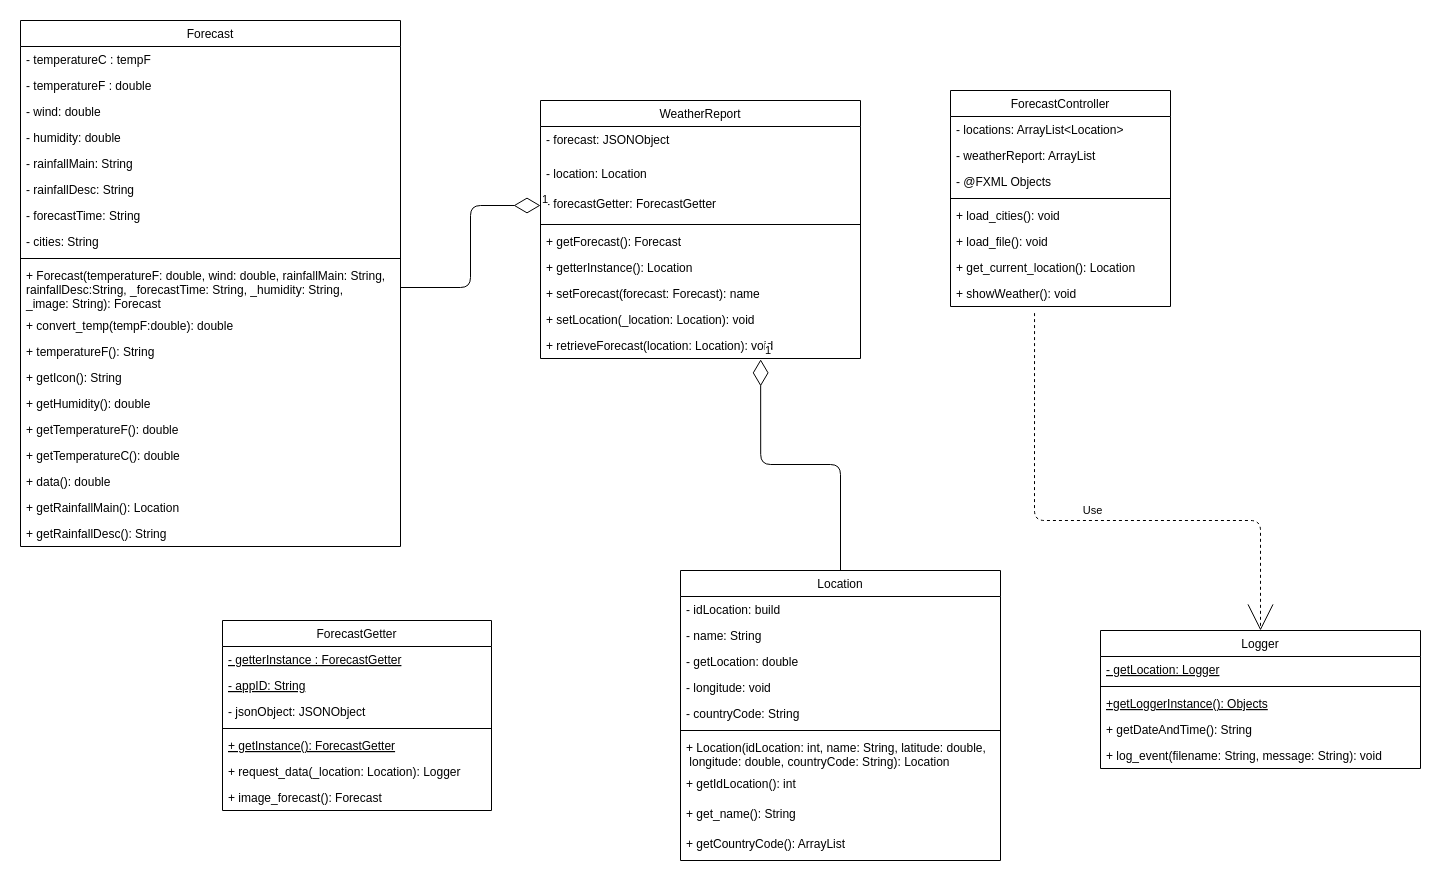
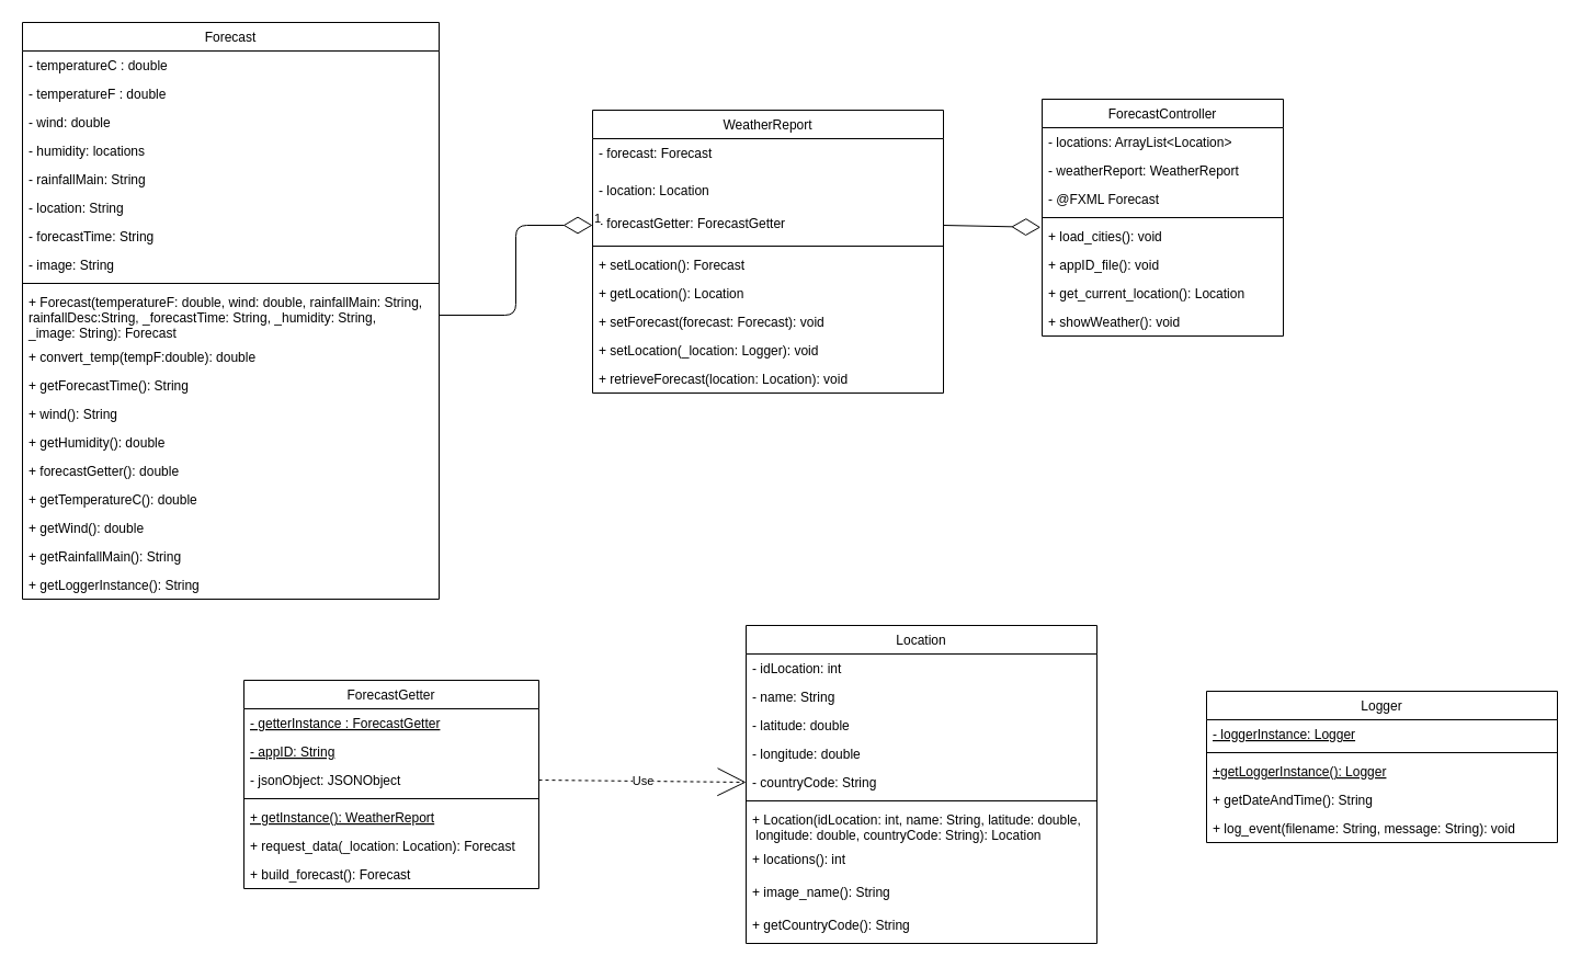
- <mxCell id="12" value="- temperatureC : tempF" style="text;strokeColor=none;fillColor=none;align=left;verticalAlign=top;spacingLeft=4;spacingRight=4;overflow=hidden;rotatable=0;points=[[0,0.5],[1,0.5]];portConstraint=eastwest;" parent="11" vertex="1"><mxGeometry y="26" width="380" height="26" as="geometry" /></mxCell>
+ <mxCell id="12" value="- temperatureC : double" style="text;strokeColor=none;fillColor=none;align=left;verticalAlign=top;spacingLeft=4;spacingRight=4;overflow=hidden;rotatable=0;points=[[0,0.5],[1,0.5]];portConstraint=eastwest;" parent="11" vertex="1"><mxGeometry y="26" width="380" height="26" as="geometry" /></mxCell>
- <mxCell id="15" value="- humidity: double" style="text;strokeColor=none;fillColor=none;align=left;verticalAlign=top;spacingLeft=4;spacingRight=4;overflow=hidden;rotatable=0;points=[[0,0.5],[1,0.5]];portConstraint=eastwest;" parent="11" vertex="1"><mxGeometry y="104" width="380" height="26" as="geometry" /></mxCell>
+ <mxCell id="15" value="- humidity: locations" style="text;strokeColor=none;fillColor=none;align=left;verticalAlign=top;spacingLeft=4;spacingRight=4;overflow=hidden;rotatable=0;points=[[0,0.5],[1,0.5]];portConstraint=eastwest;" parent="11" vertex="1"><mxGeometry y="104" width="380" height="26" as="geometry" /></mxCell>
- <mxCell id="57" value="- forecast: JSONObject" style="text;strokeColor=none;fillColor=none;align=left;verticalAlign=top;spacingLeft=4;spacingRight=4;overflow=hidden;rotatable=0;points=[[0,0.5],[1,0.5]];portConstraint=eastwest;" parent="56" vertex="1"><mxGeometry y="26" width="320" height="34" as="geometry" /></mxCell>
+ <mxCell id="57" value="- forecast: Forecast" style="text;strokeColor=none;fillColor=none;align=left;verticalAlign=top;spacingLeft=4;spacingRight=4;overflow=hidden;rotatable=0;points=[[0,0.5],[1,0.5]];portConstraint=eastwest;" parent="56" vertex="1"><mxGeometry y="26" width="320" height="34" as="geometry" /></mxCell>
- <mxCell id="4" value="- weatherReport: ArrayList" style="text;strokeColor=none;fillColor=none;align=left;verticalAlign=top;spacingLeft=4;spacingRight=4;overflow=hidden;rotatable=0;points=[[0,0.5],[1,0.5]];portConstraint=eastwest;" parent="2" vertex="1"><mxGeometry y="52" width="220" height="26" as="geometry" /></mxCell>
+ <mxCell id="4" value="- weatherReport: WeatherReport" style="text;strokeColor=none;fillColor=none;align=left;verticalAlign=top;spacingLeft=4;spacingRight=4;overflow=hidden;rotatable=0;points=[[0,0.5],[1,0.5]];portConstraint=eastwest;" parent="2" vertex="1"><mxGeometry y="52" width="220" height="26" as="geometry" /></mxCell>
- <mxCell id="5" value="- @FXML Objects" style="text;strokeColor=none;fillColor=none;align=left;verticalAlign=top;spacingLeft=4;spacingRight=4;overflow=hidden;rotatable=0;points=[[0,0.5],[1,0.5]];portConstraint=eastwest;" parent="2" vertex="1"><mxGeometry y="78" width="220" height="26" as="geometry" /></mxCell>
+ <mxCell id="5" value="- @FXML Forecast" style="text;strokeColor=none;fillColor=none;align=left;verticalAlign=top;spacingLeft=4;spacingRight=4;overflow=hidden;rotatable=0;points=[[0,0.5],[1,0.5]];portConstraint=eastwest;" parent="2" vertex="1"><mxGeometry y="78" width="220" height="26" as="geometry" /></mxCell>
- <mxCell id="17" value="- rainfallDesc: String" style="text;strokeColor=none;fillColor=none;align=left;verticalAlign=top;spacingLeft=4;spacingRight=4;overflow=hidden;rotatable=0;points=[[0,0.5],[1,0.5]];portConstraint=eastwest;" parent="11" vertex="1"><mxGeometry y="156" width="380" height="26" as="geometry" /></mxCell>
+ <mxCell id="17" value="- location: String" style="text;strokeColor=none;fillColor=none;align=left;verticalAlign=top;spacingLeft=4;spacingRight=4;overflow=hidden;rotatable=0;points=[[0,0.5],[1,0.5]];portConstraint=eastwest;" parent="11" vertex="1"><mxGeometry y="156" width="380" height="26" as="geometry" /></mxCell>
+ <mxCell id="70" value="" style="endArrow=diamondThin;endFill=0;endSize=24;html=1;exitX=1;exitY=0.5;exitDx=0;exitDy=0;entryX=-0.006;entryY=0.187;entryDx=0;entryDy=0;entryPerimeter=0;" edge="1" parent="1" source="59" target="7"><mxGeometry width="160" relative="1" as="geometry"><mxPoint x="910" y="390" as="sourcePoint" /><mxPoint x="1070" y="390" as="targetPoint" /></mxGeometry></mxCell>
- <mxCell id="19" value="- cities: String" style="text;strokeColor=none;fillColor=none;align=left;verticalAlign=top;spacingLeft=4;spacingRight=4;overflow=hidden;rotatable=0;points=[[0,0.5],[1,0.5]];portConstraint=eastwest;" parent="11" vertex="1"><mxGeometry y="208" width="380" height="26" as="geometry" /></mxCell>
+ <mxCell id="19" value="- image: String" style="text;strokeColor=none;fillColor=none;align=left;verticalAlign=top;spacingLeft=4;spacingRight=4;overflow=hidden;rotatable=0;points=[[0,0.5],[1,0.5]];portConstraint=eastwest;" parent="11" vertex="1"><mxGeometry y="208" width="380" height="26" as="geometry" /></mxCell>
- <mxCell id="61" value="+ getForecast(): Forecast" style="text;strokeColor=none;fillColor=none;align=left;verticalAlign=top;spacingLeft=4;spacingRight=4;overflow=hidden;rotatable=0;points=[[0,0.5],[1,0.5]];portConstraint=eastwest;" parent="56" vertex="1"><mxGeometry y="128" width="320" height="26" as="geometry" /></mxCell>
+ <mxCell id="61" value="+ setLocation(): Forecast" style="text;strokeColor=none;fillColor=none;align=left;verticalAlign=top;spacingLeft=4;spacingRight=4;overflow=hidden;rotatable=0;points=[[0,0.5],[1,0.5]];portConstraint=eastwest;" parent="56" vertex="1"><mxGeometry y="128" width="320" height="26" as="geometry" /></mxCell>
- <mxCell id="8" value="+ load_file(): void" style="text;strokeColor=none;fillColor=none;align=left;verticalAlign=top;spacingLeft=4;spacingRight=4;overflow=hidden;rotatable=0;points=[[0,0.5],[1,0.5]];portConstraint=eastwest;" parent="2" vertex="1"><mxGeometry y="138" width="220" height="26" as="geometry" /></mxCell>
+ <mxCell id="8" value="+ appID_file(): void" style="text;strokeColor=none;fillColor=none;align=left;verticalAlign=top;spacingLeft=4;spacingRight=4;overflow=hidden;rotatable=0;points=[[0,0.5],[1,0.5]];portConstraint=eastwest;" parent="2" vertex="1"><mxGeometry y="138" width="220" height="26" as="geometry" /></mxCell>
- <mxCell id="62" value="+ getterInstance(): Location" style="text;strokeColor=none;fillColor=none;align=left;verticalAlign=top;spacingLeft=4;spacingRight=4;overflow=hidden;rotatable=0;points=[[0,0.5],[1,0.5]];portConstraint=eastwest;" parent="56" vertex="1"><mxGeometry y="154" width="320" height="26" as="geometry" /></mxCell>
+ <mxCell id="62" value="+ getLocation(): Location" style="text;strokeColor=none;fillColor=none;align=left;verticalAlign=top;spacingLeft=4;spacingRight=4;overflow=hidden;rotatable=0;points=[[0,0.5],[1,0.5]];portConstraint=eastwest;" parent="56" vertex="1"><mxGeometry y="154" width="320" height="26" as="geometry" /></mxCell>
- <mxCell id="63" value="+ setForecast(forecast: Forecast): name" style="text;strokeColor=none;fillColor=none;align=left;verticalAlign=top;spacingLeft=4;spacingRight=4;overflow=hidden;rotatable=0;points=[[0,0.5],[1,0.5]];portConstraint=eastwest;" parent="56" vertex="1"><mxGeometry y="180" width="320" height="26" as="geometry" /></mxCell>
+ <mxCell id="63" value="+ setForecast(forecast: Forecast): void" style="text;strokeColor=none;fillColor=none;align=left;verticalAlign=top;spacingLeft=4;spacingRight=4;overflow=hidden;rotatable=0;points=[[0,0.5],[1,0.5]];portConstraint=eastwest;" parent="56" vertex="1"><mxGeometry y="180" width="320" height="26" as="geometry" /></mxCell>
- <mxCell id="64" value="+ setLocation(_location: Location): void" style="text;strokeColor=none;fillColor=none;align=left;verticalAlign=top;spacingLeft=4;spacingRight=4;overflow=hidden;rotatable=0;points=[[0,0.5],[1,0.5]];portConstraint=eastwest;" parent="56" vertex="1"><mxGeometry y="206" width="320" height="26" as="geometry" /></mxCell>
+ <mxCell id="64" value="+ setLocation(_location: Logger): void" style="text;strokeColor=none;fillColor=none;align=left;verticalAlign=top;spacingLeft=4;spacingRight=4;overflow=hidden;rotatable=0;points=[[0,0.5],[1,0.5]];portConstraint=eastwest;" parent="56" vertex="1"><mxGeometry y="206" width="320" height="26" as="geometry" /></mxCell>
- <mxCell id="23" value="+ temperatureF(): String" style="text;strokeColor=none;fillColor=none;align=left;verticalAlign=top;spacingLeft=4;spacingRight=4;overflow=hidden;rotatable=0;points=[[0,0.5],[1,0.5]];portConstraint=eastwest;" parent="11" vertex="1"><mxGeometry y="318" width="380" height="26" as="geometry" /></mxCell>
+ <mxCell id="23" value="+ getForecastTime(): String" style="text;strokeColor=none;fillColor=none;align=left;verticalAlign=top;spacingLeft=4;spacingRight=4;overflow=hidden;rotatable=0;points=[[0,0.5],[1,0.5]];portConstraint=eastwest;" parent="11" vertex="1"><mxGeometry y="318" width="380" height="26" as="geometry" /></mxCell>
- <mxCell id="24" value="+ getIcon(): String" style="text;strokeColor=none;fillColor=none;align=left;verticalAlign=top;spacingLeft=4;spacingRight=4;overflow=hidden;rotatable=0;points=[[0,0.5],[1,0.5]];portConstraint=eastwest;" parent="11" vertex="1"><mxGeometry y="344" width="380" height="26" as="geometry" /></mxCell>
+ <mxCell id="24" value="+ wind(): String" style="text;strokeColor=none;fillColor=none;align=left;verticalAlign=top;spacingLeft=4;spacingRight=4;overflow=hidden;rotatable=0;points=[[0,0.5],[1,0.5]];portConstraint=eastwest;" parent="11" vertex="1"><mxGeometry y="344" width="380" height="26" as="geometry" /></mxCell>
- <mxCell id="26" value="+ getTemperatureF(): double" style="text;strokeColor=none;fillColor=none;align=left;verticalAlign=top;spacingLeft=4;spacingRight=4;overflow=hidden;rotatable=0;points=[[0,0.5],[1,0.5]];portConstraint=eastwest;" parent="11" vertex="1"><mxGeometry y="396" width="380" height="26" as="geometry" /></mxCell>
+ <mxCell id="26" value="+ forecastGetter(): double" style="text;strokeColor=none;fillColor=none;align=left;verticalAlign=top;spacingLeft=4;spacingRight=4;overflow=hidden;rotatable=0;points=[[0,0.5],[1,0.5]];portConstraint=eastwest;" parent="11" vertex="1"><mxGeometry y="396" width="380" height="26" as="geometry" /></mxCell>
- <mxCell id="66" value="1" style="endArrow=none;html=1;endSize=24;startArrow=diamondThin;startSize=24;startFill=0;edgeStyle=orthogonalEdgeStyle;align=left;verticalAlign=bottom;entryX=0.5;entryY=0;entryDx=0;entryDy=0;exitX=0.688;exitY=1.033;exitDx=0;exitDy=0;exitPerimeter=0;endFill=0;" edge="1" parent="1" source="65" target="39"><mxGeometry x="-1" y="3" relative="1" as="geometry"><mxPoint x="670" y="430" as="sourcePoint" /><mxPoint x="830" y="430" as="targetPoint" /></mxGeometry></mxCell>
- <mxCell id="28" value="+ data(): double" style="text;strokeColor=none;fillColor=none;align=left;verticalAlign=top;spacingLeft=4;spacingRight=4;overflow=hidden;rotatable=0;points=[[0,0.5],[1,0.5]];portConstraint=eastwest;" parent="11" vertex="1"><mxGeometry y="448" width="380" height="26" as="geometry" /></mxCell>
+ <mxCell id="28" value="+ getWind(): double" style="text;strokeColor=none;fillColor=none;align=left;verticalAlign=top;spacingLeft=4;spacingRight=4;overflow=hidden;rotatable=0;points=[[0,0.5],[1,0.5]];portConstraint=eastwest;" parent="11" vertex="1"><mxGeometry y="448" width="380" height="26" as="geometry" /></mxCell>
- <mxCell id="29" value="+ getRainfallMain(): Location" style="text;strokeColor=none;fillColor=none;align=left;verticalAlign=top;spacingLeft=4;spacingRight=4;overflow=hidden;rotatable=0;points=[[0,0.5],[1,0.5]];portConstraint=eastwest;" parent="11" vertex="1"><mxGeometry y="474" width="380" height="26" as="geometry" /></mxCell>
+ <mxCell id="29" value="+ getRainfallMain(): String" style="text;strokeColor=none;fillColor=none;align=left;verticalAlign=top;spacingLeft=4;spacingRight=4;overflow=hidden;rotatable=0;points=[[0,0.5],[1,0.5]];portConstraint=eastwest;" parent="11" vertex="1"><mxGeometry y="474" width="380" height="26" as="geometry" /></mxCell>
- <mxCell id="69" value="Use" style="endArrow=open;endSize=24;dashed=1;html=1;exitX=0.382;exitY=1.253;exitDx=0;exitDy=0;exitPerimeter=0;" edge="1" parent="1" source="10" target="50"><mxGeometry x="-0.03" y="10" width="160" relative="1" as="geometry"><mxPoint x="911" y="465" as="sourcePoint" /><mxPoint x="1100" y="467" as="targetPoint" /><Array as="points"><mxPoint x="1034" y="520" /><mxPoint x="1260" y="520" /></Array><mxPoint x="1" as="offset" /></mxGeometry></mxCell>
- <mxCell id="30" value="+ getRainfallDesc(): String" style="text;strokeColor=none;fillColor=none;align=left;verticalAlign=top;spacingLeft=4;spacingRight=4;overflow=hidden;rotatable=0;points=[[0,0.5],[1,0.5]];portConstraint=eastwest;" parent="11" vertex="1"><mxGeometry y="500" width="380" height="26" as="geometry" /></mxCell>
+ <mxCell id="30" value="+ getLoggerInstance(): String" style="text;strokeColor=none;fillColor=none;align=left;verticalAlign=top;spacingLeft=4;spacingRight=4;overflow=hidden;rotatable=0;points=[[0,0.5],[1,0.5]];portConstraint=eastwest;" parent="11" vertex="1"><mxGeometry y="500" width="380" height="26" as="geometry" /></mxCell>
- <mxCell id="40" value="- idLocation: build" style="text;strokeColor=none;fillColor=none;align=left;verticalAlign=top;spacingLeft=4;spacingRight=4;overflow=hidden;rotatable=0;points=[[0,0.5],[1,0.5]];portConstraint=eastwest;" parent="39" vertex="1"><mxGeometry y="26" width="320" height="26" as="geometry" /></mxCell>
+ <mxCell id="40" value="- idLocation: int" style="text;strokeColor=none;fillColor=none;align=left;verticalAlign=top;spacingLeft=4;spacingRight=4;overflow=hidden;rotatable=0;points=[[0,0.5],[1,0.5]];portConstraint=eastwest;" parent="39" vertex="1"><mxGeometry y="26" width="320" height="26" as="geometry" /></mxCell>
- <mxCell id="42" value="- getLocation: double" style="text;strokeColor=none;fillColor=none;align=left;verticalAlign=top;spacingLeft=4;spacingRight=4;overflow=hidden;rotatable=0;points=[[0,0.5],[1,0.5]];portConstraint=eastwest;" parent="39" vertex="1"><mxGeometry y="78" width="320" height="26" as="geometry" /></mxCell>
+ <mxCell id="42" value="- latitude: double" style="text;strokeColor=none;fillColor=none;align=left;verticalAlign=top;spacingLeft=4;spacingRight=4;overflow=hidden;rotatable=0;points=[[0,0.5],[1,0.5]];portConstraint=eastwest;" parent="39" vertex="1"><mxGeometry y="78" width="320" height="26" as="geometry" /></mxCell>
- <mxCell id="51" value="- getLocation: Logger" style="text;strokeColor=none;fillColor=none;align=left;verticalAlign=top;spacingLeft=4;spacingRight=4;overflow=hidden;rotatable=0;points=[[0,0.5],[1,0.5]];portConstraint=eastwest;fontStyle=4" parent="50" vertex="1"><mxGeometry y="26" width="320" height="26" as="geometry" /></mxCell>
+ <mxCell id="51" value="- loggerInstance: Logger" style="text;strokeColor=none;fillColor=none;align=left;verticalAlign=top;spacingLeft=4;spacingRight=4;overflow=hidden;rotatable=0;points=[[0,0.5],[1,0.5]];portConstraint=eastwest;fontStyle=4" parent="50" vertex="1"><mxGeometry y="26" width="320" height="26" as="geometry" /></mxCell>
- <mxCell id="43" value="- longitude: void" style="text;strokeColor=none;fillColor=none;align=left;verticalAlign=top;spacingLeft=4;spacingRight=4;overflow=hidden;rotatable=0;points=[[0,0.5],[1,0.5]];portConstraint=eastwest;" parent="39" vertex="1"><mxGeometry y="104" width="320" height="26" as="geometry" /></mxCell>
+ <mxCell id="43" value="- longitude: double" style="text;strokeColor=none;fillColor=none;align=left;verticalAlign=top;spacingLeft=4;spacingRight=4;overflow=hidden;rotatable=0;points=[[0,0.5],[1,0.5]];portConstraint=eastwest;" parent="39" vertex="1"><mxGeometry y="104" width="320" height="26" as="geometry" /></mxCell>
- <mxCell id="53" value="+getLoggerInstance(): Objects" style="text;strokeColor=none;fillColor=none;align=left;verticalAlign=top;spacingLeft=4;spacingRight=4;overflow=hidden;rotatable=0;points=[[0,0.5],[1,0.5]];portConstraint=eastwest;fontStyle=4" parent="50" vertex="1"><mxGeometry y="60" width="320" height="26" as="geometry" /></mxCell>
+ <mxCell id="53" value="+getLoggerInstance(): Logger" style="text;strokeColor=none;fillColor=none;align=left;verticalAlign=top;spacingLeft=4;spacingRight=4;overflow=hidden;rotatable=0;points=[[0,0.5],[1,0.5]];portConstraint=eastwest;fontStyle=4" parent="50" vertex="1"><mxGeometry y="60" width="320" height="26" as="geometry" /></mxCell>
+ <mxCell id="68" value="Use" style="endArrow=open;endSize=24;dashed=1;html=1;exitX=1;exitY=0.5;exitDx=0;exitDy=0;entryX=0;entryY=0.5;entryDx=0;entryDy=0;startSize=24;" edge="1" parent="1" source="34" target="44"><mxGeometry width="160" relative="1" as="geometry"><mxPoint x="520" y="714.29" as="sourcePoint" /><mxPoint x="680" y="714.29" as="targetPoint" /><Array as="points" /></mxGeometry></mxCell>
- <mxCell id="36" value="+ getInstance(): ForecastGetter" style="text;strokeColor=none;fillColor=none;align=left;verticalAlign=top;spacingLeft=4;spacingRight=4;overflow=hidden;rotatable=0;points=[[0,0.5],[1,0.5]];portConstraint=eastwest;fontStyle=4" parent="31" vertex="1"><mxGeometry y="112" width="269" height="26" as="geometry" /></mxCell>
+ <mxCell id="36" value="+ getInstance(): WeatherReport" style="text;strokeColor=none;fillColor=none;align=left;verticalAlign=top;spacingLeft=4;spacingRight=4;overflow=hidden;rotatable=0;points=[[0,0.5],[1,0.5]];portConstraint=eastwest;fontStyle=4" parent="31" vertex="1"><mxGeometry y="112" width="269" height="26" as="geometry" /></mxCell>
- <mxCell id="37" value="+ request_data(_location: Location): Logger" style="text;strokeColor=none;fillColor=none;align=left;verticalAlign=top;spacingLeft=4;spacingRight=4;overflow=hidden;rotatable=0;points=[[0,0.5],[1,0.5]];portConstraint=eastwest;fontStyle=0" parent="31" vertex="1"><mxGeometry y="138" width="269" height="26" as="geometry" /></mxCell>
+ <mxCell id="37" value="+ request_data(_location: Location): Forecast" style="text;strokeColor=none;fillColor=none;align=left;verticalAlign=top;spacingLeft=4;spacingRight=4;overflow=hidden;rotatable=0;points=[[0,0.5],[1,0.5]];portConstraint=eastwest;fontStyle=0" parent="31" vertex="1"><mxGeometry y="138" width="269" height="26" as="geometry" /></mxCell>
- <mxCell id="47" value="+ getIdLocation(): int" style="text;strokeColor=none;fillColor=none;align=left;verticalAlign=top;spacingLeft=4;spacingRight=4;overflow=hidden;rotatable=0;points=[[0,0.5],[1,0.5]];portConstraint=eastwest;" parent="39" vertex="1"><mxGeometry y="200" width="320" height="30" as="geometry" /></mxCell>
+ <mxCell id="47" value="+ locations(): int" style="text;strokeColor=none;fillColor=none;align=left;verticalAlign=top;spacingLeft=4;spacingRight=4;overflow=hidden;rotatable=0;points=[[0,0.5],[1,0.5]];portConstraint=eastwest;" parent="39" vertex="1"><mxGeometry y="200" width="320" height="30" as="geometry" /></mxCell>
- <mxCell id="38" value="+ image_forecast(): Forecast" style="text;strokeColor=none;fillColor=none;align=left;verticalAlign=top;spacingLeft=4;spacingRight=4;overflow=hidden;rotatable=0;points=[[0,0.5],[1,0.5]];portConstraint=eastwest;fontStyle=0" parent="31" vertex="1"><mxGeometry y="164" width="269" height="26" as="geometry" /></mxCell>
+ <mxCell id="38" value="+ build_forecast(): Forecast" style="text;strokeColor=none;fillColor=none;align=left;verticalAlign=top;spacingLeft=4;spacingRight=4;overflow=hidden;rotatable=0;points=[[0,0.5],[1,0.5]];portConstraint=eastwest;fontStyle=0" parent="31" vertex="1"><mxGeometry y="164" width="269" height="26" as="geometry" /></mxCell>
- <mxCell id="48" value="+ get_name(): String" style="text;strokeColor=none;fillColor=none;align=left;verticalAlign=top;spacingLeft=4;spacingRight=4;overflow=hidden;rotatable=0;points=[[0,0.5],[1,0.5]];portConstraint=eastwest;" parent="39" vertex="1"><mxGeometry y="230" width="320" height="30" as="geometry" /></mxCell>
+ <mxCell id="48" value="+ image_name(): String" style="text;strokeColor=none;fillColor=none;align=left;verticalAlign=top;spacingLeft=4;spacingRight=4;overflow=hidden;rotatable=0;points=[[0,0.5],[1,0.5]];portConstraint=eastwest;" parent="39" vertex="1"><mxGeometry y="230" width="320" height="30" as="geometry" /></mxCell>
- <mxCell id="49" value="+ getCountryCode(): ArrayList" style="text;strokeColor=none;fillColor=none;align=left;verticalAlign=top;spacingLeft=4;spacingRight=4;overflow=hidden;rotatable=0;points=[[0,0.5],[1,0.5]];portConstraint=eastwest;" parent="39" vertex="1"><mxGeometry y="260" width="320" height="30" as="geometry" /></mxCell>
+ <mxCell id="49" value="+ getCountryCode(): String" style="text;strokeColor=none;fillColor=none;align=left;verticalAlign=top;spacingLeft=4;spacingRight=4;overflow=hidden;rotatable=0;points=[[0,0.5],[1,0.5]];portConstraint=eastwest;" parent="39" vertex="1"><mxGeometry y="260" width="320" height="30" as="geometry" /></mxCell>
